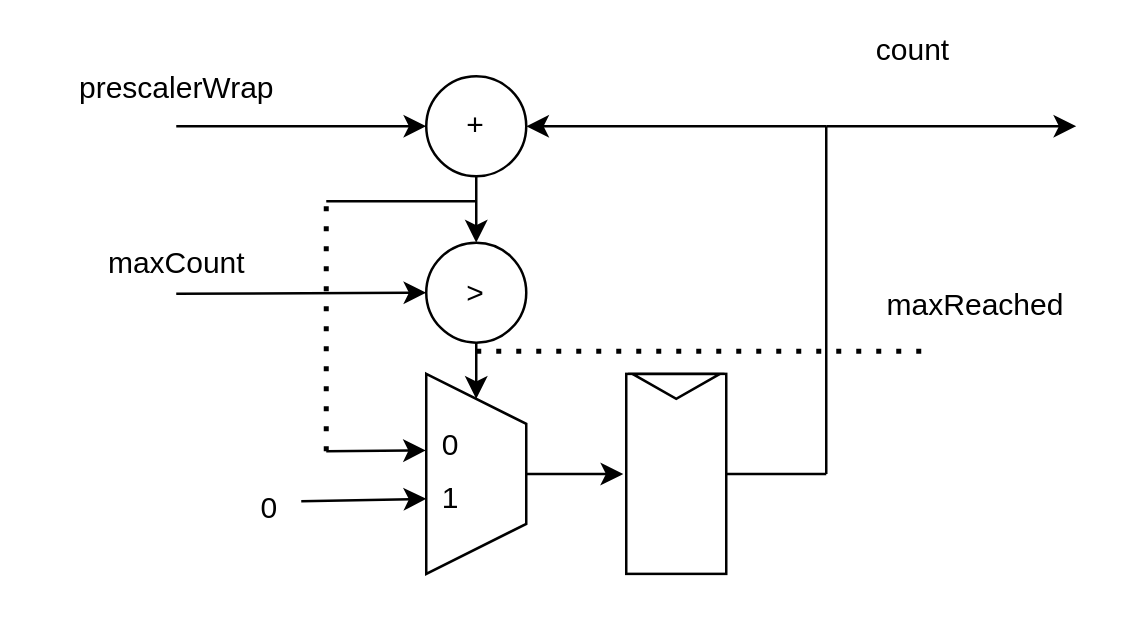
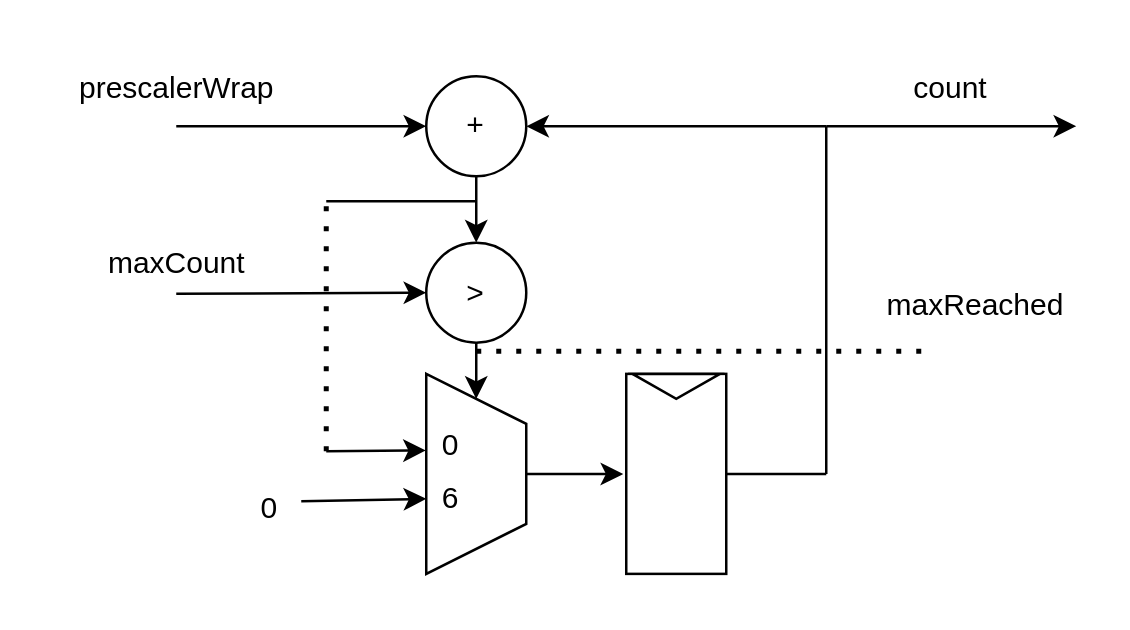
- <mxCell id="26" value="count" style="text;html=1;align=center;verticalAlign=middle;whiteSpace=wrap;rounded=0;" vertex="1" parent="1"><mxGeometry x="335" y="5" width="60" height="30" as="geometry" /></mxCell>
+ <mxCell id="26" value="count" style="text;html=1;align=center;verticalAlign=middle;whiteSpace=wrap;rounded=0;" vertex="1" parent="1"><mxGeometry x="350" y="20" width="60" height="30" as="geometry" /></mxCell>
- <mxCell id="16" value="1" style="text;html=1;align=center;verticalAlign=middle;whiteSpace=wrap;rounded=0;" vertex="1" parent="1"><mxGeometry x="170" y="189.05" width="20" height="20" as="geometry" /></mxCell>
+ <mxCell id="16" value="6" style="text;html=1;align=center;verticalAlign=middle;whiteSpace=wrap;rounded=0;" vertex="1" parent="1"><mxGeometry x="170" y="189.05" width="20" height="20" as="geometry" /></mxCell>
